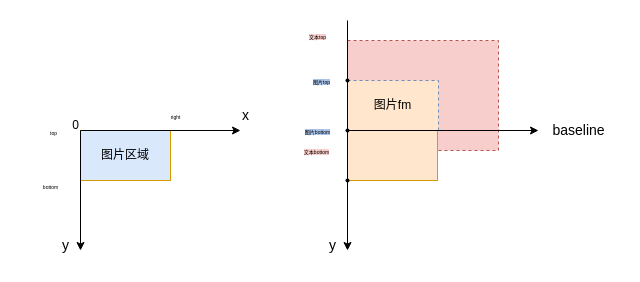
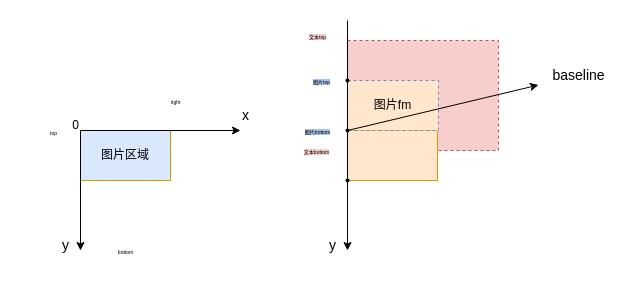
- <mxCell id="12" value="&lt;font style=&quot;font-size: 5px;&quot;&gt;right&lt;/font&gt;" style="text;html=1;align=center;verticalAlign=middle;resizable=0;points=[];autosize=1;strokeColor=none;fillColor=none;" vertex="1" parent="1"><mxGeometry x="150" y="100" width="50" height="30" as="geometry" /></mxCell>
+ <mxCell id="12" value="&lt;font style=&quot;font-size: 5px;&quot;&gt;right&lt;/font&gt;" style="text;html=1;align=center;verticalAlign=middle;resizable=0;points=[];autosize=1;strokeColor=none;fillColor=none;" vertex="1" parent="1"><mxGeometry x="150" y="85" width="50" height="30" as="geometry" /></mxCell>
- <mxCell id="15" value="&lt;font style=&quot;font-size: 14px;&quot;&gt;baseline&lt;/font&gt;" style="text;html=1;align=center;verticalAlign=middle;resizable=0;points=[];autosize=1;strokeColor=none;fillColor=none;" vertex="1" parent="1"><mxGeometry x="538" y="115" width="80" height="30" as="geometry" /></mxCell>
+ <mxCell id="15" value="&lt;font style=&quot;font-size: 14px;&quot;&gt;baseline&lt;/font&gt;" style="text;html=1;align=center;verticalAlign=middle;resizable=0;points=[];autosize=1;strokeColor=none;fillColor=none;" vertex="1" parent="1"><mxGeometry x="538" y="60" width="80" height="30" as="geometry" /></mxCell>
- <mxCell id="11" value="&lt;font style=&quot;font-size: 5px;&quot;&gt;bottom&lt;/font&gt;" style="text;html=1;align=center;verticalAlign=middle;resizable=0;points=[];autosize=1;strokeColor=none;fillColor=none;" vertex="1" parent="1"><mxGeometry x="20" y="170" width="60" height="30" as="geometry" /></mxCell>
+ <mxCell id="11" value="&lt;font style=&quot;font-size: 5px;&quot;&gt;bottom&lt;/font&gt;" style="text;html=1;align=center;verticalAlign=middle;resizable=0;points=[];autosize=1;strokeColor=none;fillColor=none;" vertex="1" parent="1"><mxGeometry x="95" y="235" width="60" height="30" as="geometry" /></mxCell>
